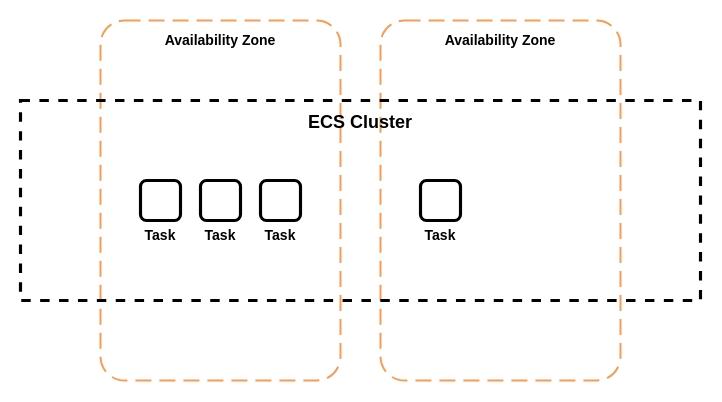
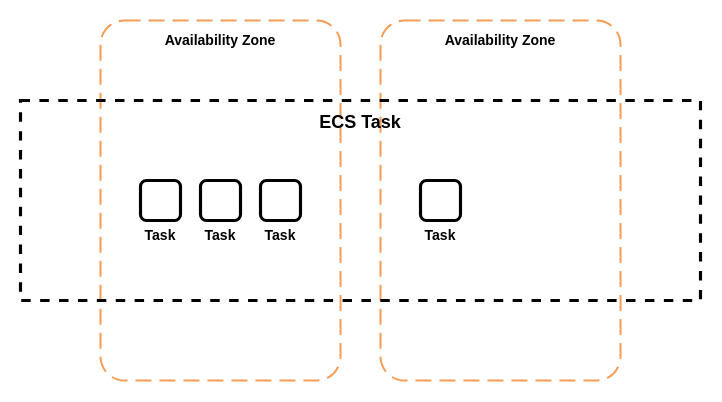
- <mxCell id="4" value="ECS Cluster" style="rounded=0;whiteSpace=wrap;html=1;fillColor=none;dashed=1;strokeWidth=3.15;fontStyle=1;fontSize=18;verticalAlign=top;spacing=7.874;" vertex="1" parent="1"><mxGeometry x="20" y="100" width="680" height="200" as="geometry" /></mxCell>
+ <mxCell id="4" value="ECS Task" style="rounded=0;whiteSpace=wrap;html=1;fillColor=none;dashed=1;strokeWidth=3.15;fontStyle=1;fontSize=18;verticalAlign=top;spacing=7.874;" vertex="1" parent="1"><mxGeometry x="20" y="100" width="680" height="200" as="geometry" /></mxCell>
